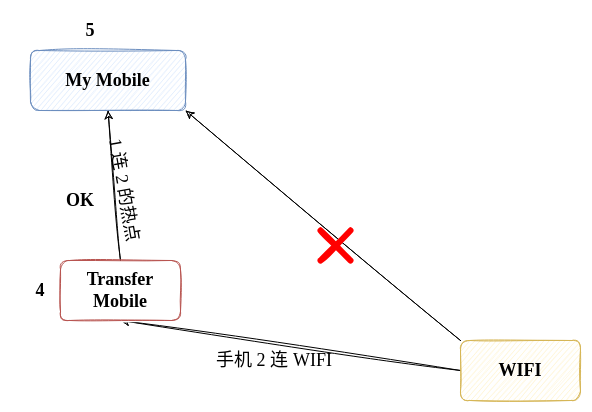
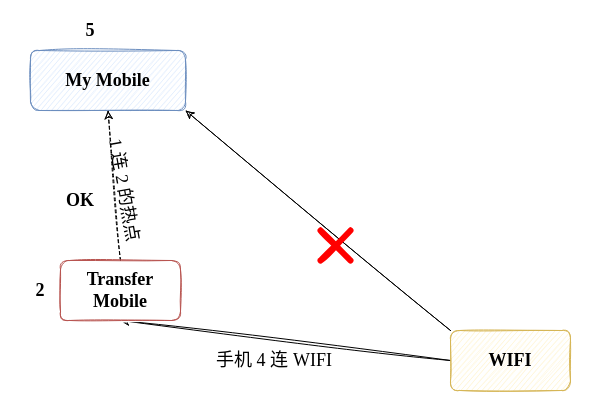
- <mxCell id="8" style="edgeStyle=none;rounded=0;sketch=1;orthogonalLoop=1;jettySize=auto;html=1;exitX=0.5;exitY=0;exitDx=0;exitDy=0;entryX=0.5;entryY=1;entryDx=0;entryDy=0;strokeColor=#000000;strokeWidth=1;" edge="1" parent="1" source="9" target="2"><mxGeometry relative="1" as="geometry" /></mxCell>
+ <mxCell id="8" style="edgeStyle=none;rounded=0;sketch=1;orthogonalLoop=1;jettySize=auto;html=1;exitX=0.5;exitY=0;exitDx=0;exitDy=0;entryX=0.5;entryY=1;entryDx=0;entryDy=0;strokeColor=#000000;strokeWidth=1;dashed=1;" edge="1" parent="1" source="9" target="2"><mxGeometry relative="1" as="geometry" /></mxCell>
- <mxCell id="12" value="&lt;h2&gt;&lt;font face=&quot;Garamond&quot;&gt;4&lt;/font&gt;&lt;/h2&gt;" style="text;html=1;strokeColor=none;fillColor=none;align=center;verticalAlign=middle;whiteSpace=wrap;rounded=0;sketch=1;" vertex="1" parent="1"><mxGeometry x="20" y="280" width="40" height="20" as="geometry" /></mxCell>
+ <mxCell id="12" value="&lt;h2&gt;&lt;font face=&quot;Garamond&quot;&gt;2&lt;/font&gt;&lt;/h2&gt;" style="text;html=1;strokeColor=none;fillColor=none;align=center;verticalAlign=middle;whiteSpace=wrap;rounded=0;sketch=1;" vertex="1" parent="1"><mxGeometry x="20" y="280" width="40" height="20" as="geometry" /></mxCell>
- <mxCell id="13" value="&lt;h2&gt;&lt;span style=&quot;font-weight: normal&quot;&gt;&lt;font face=&quot;Garamond&quot;&gt;手机 2 &lt;/font&gt;连 &lt;font face=&quot;Garamond&quot;&gt;WIFI&lt;/font&gt;&lt;/span&gt;&lt;/h2&gt;" style="text;html=1;strokeColor=none;fillColor=none;align=center;verticalAlign=middle;whiteSpace=wrap;rounded=0;sketch=1;" vertex="1" parent="1"><mxGeometry x="199" y="350" width="150" height="20" as="geometry" /></mxCell>
+ <mxCell id="13" value="&lt;h2&gt;&lt;span style=&quot;font-weight: normal&quot;&gt;&lt;font face=&quot;Garamond&quot;&gt;手机 4 &lt;/font&gt;连 &lt;font face=&quot;Garamond&quot;&gt;WIFI&lt;/font&gt;&lt;/span&gt;&lt;/h2&gt;" style="text;html=1;strokeColor=none;fillColor=none;align=center;verticalAlign=middle;whiteSpace=wrap;rounded=0;sketch=1;" vertex="1" parent="1"><mxGeometry x="199" y="350" width="150" height="20" as="geometry" /></mxCell>
- <mxCell id="5" value="&lt;h2&gt;&lt;font face=&quot;Garamond&quot;&gt;WIFI&lt;/font&gt;&lt;/h2&gt;" style="rounded=1;whiteSpace=wrap;html=1;sketch=1;fillColor=#fff2cc;strokeColor=#d6b656;" parent="1" vertex="1"><mxGeometry x="460" y="340" width="120" height="60" as="geometry" /></mxCell>
+ <mxCell id="5" value="&lt;h2&gt;&lt;font face=&quot;Garamond&quot;&gt;WIFI&lt;/font&gt;&lt;/h2&gt;" style="rounded=1;whiteSpace=wrap;html=1;sketch=1;fillColor=#fff2cc;strokeColor=#d6b656;" parent="1" vertex="1"><mxGeometry x="450" y="330" width="120" height="60" as="geometry" /></mxCell>
